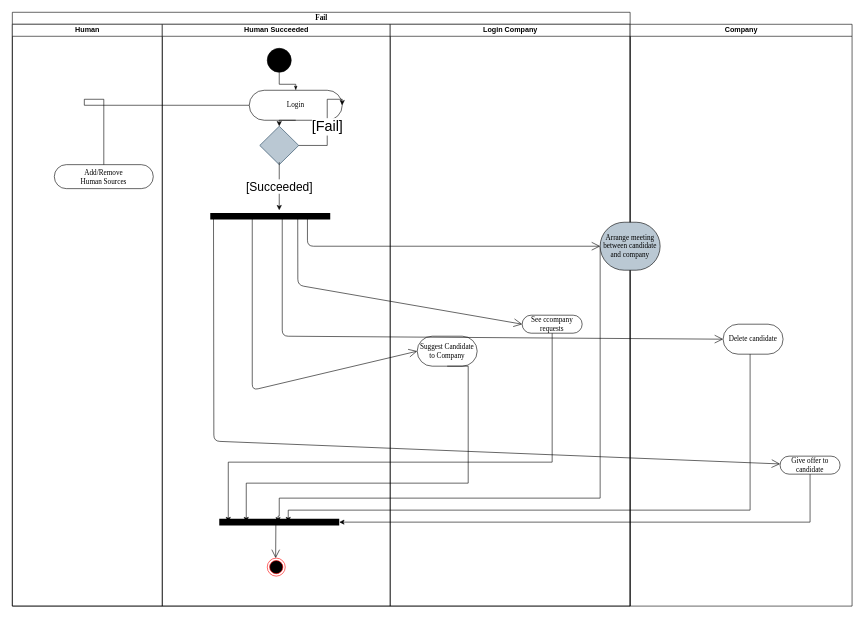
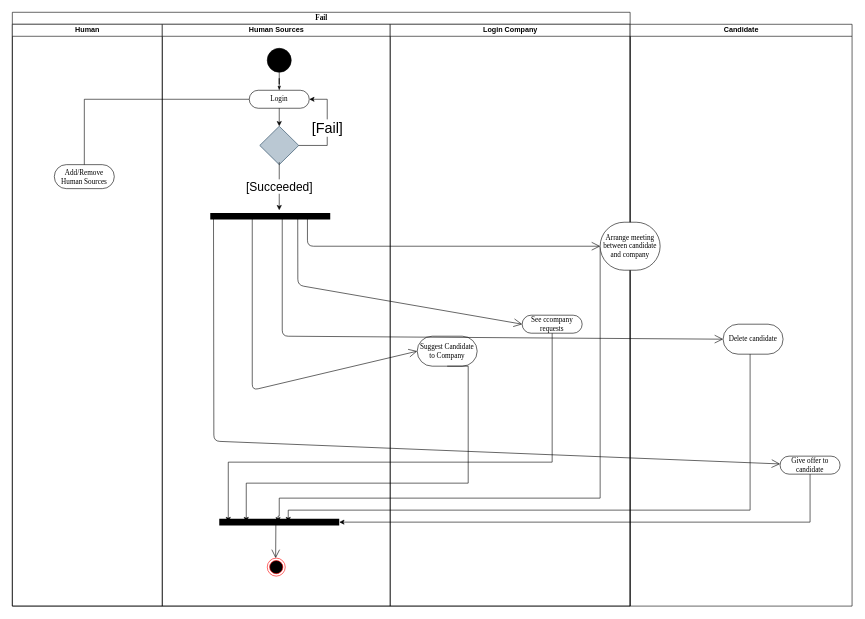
- <mxCell id="6" value="Human Succeeded" style="swimlane;html=1;startSize=20;" parent="2" vertex="1"><mxGeometry x="250" y="20" width="380" height="970" as="geometry" /></mxCell>
+ <mxCell id="6" value="Human Sources" style="swimlane;html=1;startSize=20;" parent="2" vertex="1"><mxGeometry x="250" y="20" width="380" height="970" as="geometry" /></mxCell>
- <mxCell id="23" value="Company" style="swimlane;html=1;startSize=20;" parent="1" vertex="1"><mxGeometry x="1050" y="40" width="370" height="970" as="geometry" /></mxCell>
+ <mxCell id="23" value="Candidate" style="swimlane;html=1;startSize=20;" parent="1" vertex="1"><mxGeometry x="1050" y="40" width="370" height="970" as="geometry" /></mxCell>
- <mxCell id="8" value="Login" style="rounded=1;whiteSpace=wrap;html=1;shadow=0;comic=0;labelBackgroundColor=none;strokeWidth=1;fontFamily=Verdana;fontSize=12;align=center;arcSize=50;" parent="6" vertex="1"><mxGeometry x="145" y="110" width="155" height="50" as="geometry" /></mxCell>
+ <mxCell id="8" value="Login" style="rounded=1;whiteSpace=wrap;html=1;shadow=0;comic=0;labelBackgroundColor=none;strokeWidth=1;fontFamily=Verdana;fontSize=12;align=center;arcSize=50;" parent="6" vertex="1"><mxGeometry x="145" y="110" width="100" height="30" as="geometry" /></mxCell>
- <mxCell id="4" value="Add/Remove&lt;br&gt;Human Sources" style="rounded=1;whiteSpace=wrap;html=1;shadow=0;comic=0;labelBackgroundColor=none;strokeWidth=1;fontFamily=Verdana;fontSize=12;align=center;arcSize=50;" parent="3" vertex="1"><mxGeometry x="70" y="234" width="165" height="40" as="geometry" /></mxCell>
+ <mxCell id="4" value="Add/Remove&lt;br&gt;Human Sources" style="rounded=1;whiteSpace=wrap;html=1;shadow=0;comic=0;labelBackgroundColor=none;strokeWidth=1;fontFamily=Verdana;fontSize=12;align=center;arcSize=50;" parent="3" vertex="1"><mxGeometry x="70" y="234" width="100" height="40" as="geometry" /></mxCell>
- <mxCell id="30" value="Arrange meeting between candidate and company" style="rounded=1;whiteSpace=wrap;html=1;shadow=0;comic=0;labelBackgroundColor=none;strokeWidth=1;fontFamily=Verdana;fontSize=12;align=center;arcSize=50;fillColor=#bac8d3;" parent="1" vertex="1"><mxGeometry x="1000" y="370" width="100" height="80" as="geometry" /></mxCell>
+ <mxCell id="30" value="Arrange meeting between candidate and company" style="rounded=1;whiteSpace=wrap;html=1;shadow=0;comic=0;labelBackgroundColor=none;strokeWidth=1;fontFamily=Verdana;fontSize=12;align=center;arcSize=50;" parent="1" vertex="1"><mxGeometry x="1000" y="370" width="100" height="80" as="geometry" /></mxCell>
